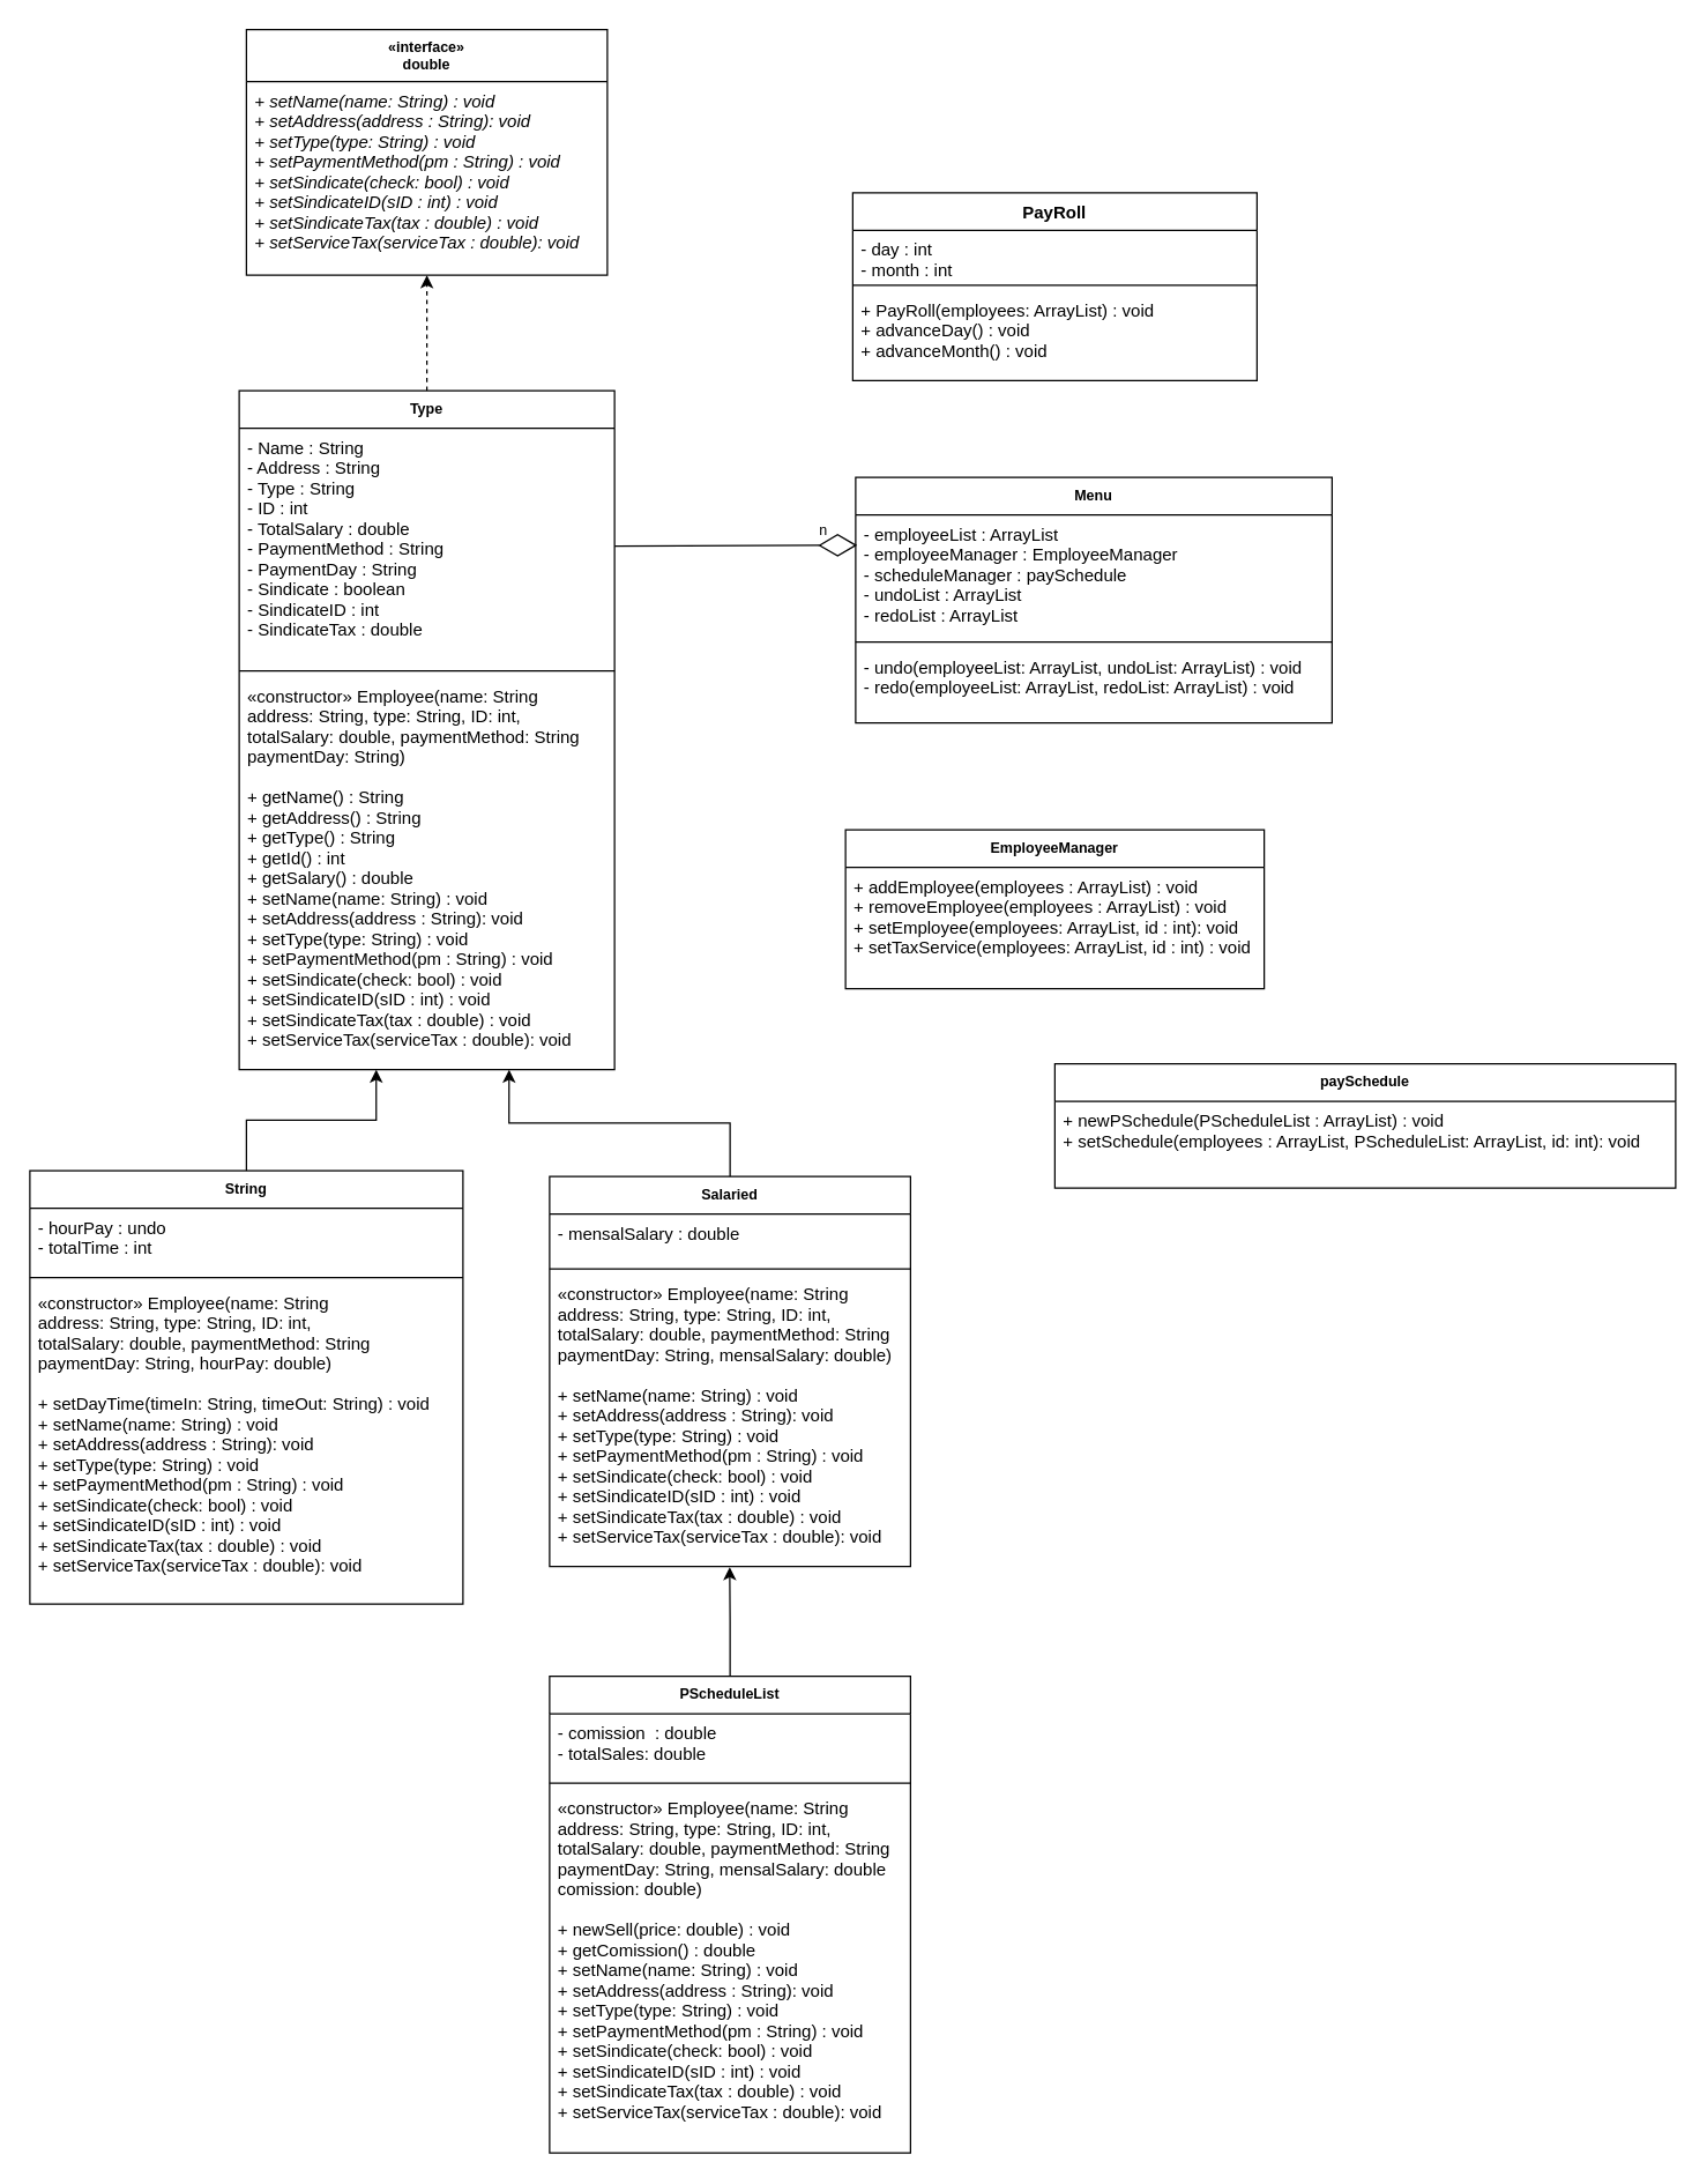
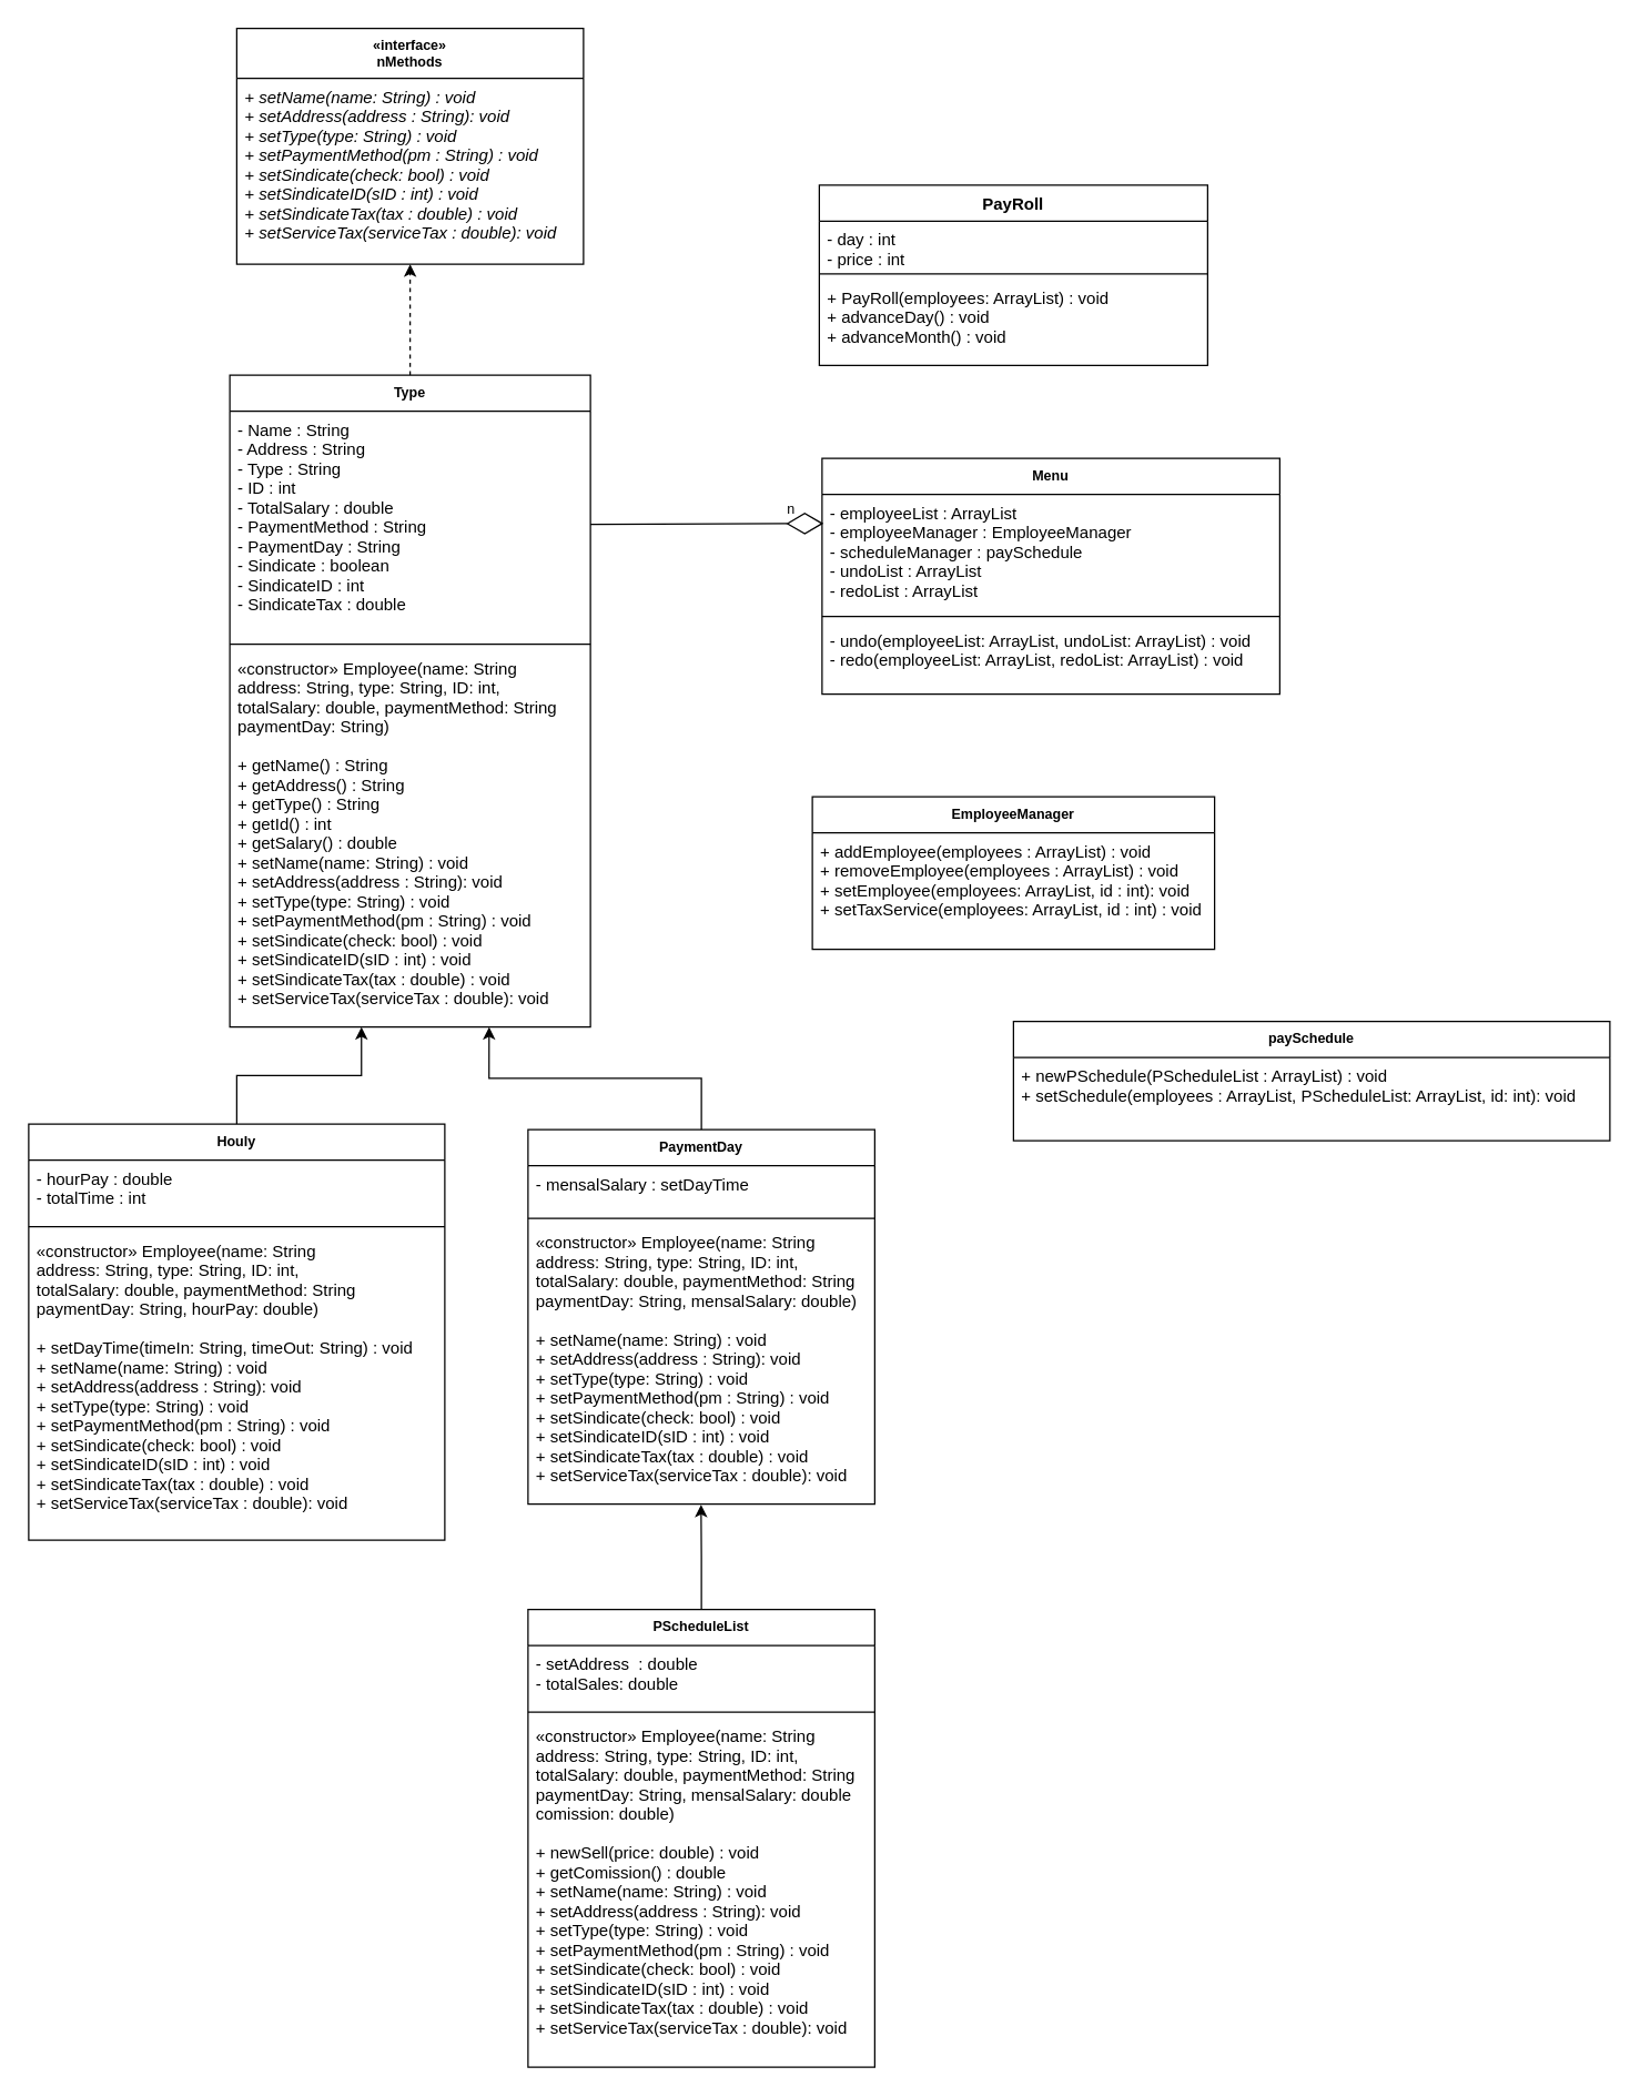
- <mxCell id="2" value="«interface»&#10;double&#10;" style="swimlane;fontStyle=1;align=center;verticalAlign=top;childLayout=stackLayout;horizontal=1;startSize=36;horizontalStack=0;resizeParent=1;resizeParentMax=0;resizeLast=0;collapsible=1;marginBottom=0;fontSize=10;" parent="1" vertex="1"><mxGeometry x="170" y="20" width="250" height="170" as="geometry" /></mxCell>
+ <mxCell id="2" value="«interface»&#10;nMethods&#10;" style="swimlane;fontStyle=1;align=center;verticalAlign=top;childLayout=stackLayout;horizontal=1;startSize=36;horizontalStack=0;resizeParent=1;resizeParentMax=0;resizeLast=0;collapsible=1;marginBottom=0;fontSize=10;" parent="1" vertex="1"><mxGeometry x="170" y="20" width="250" height="170" as="geometry" /></mxCell>
- <mxCell id="35" value="- day : int&#10;- month : int&#10;" style="text;strokeColor=none;fillColor=none;align=left;verticalAlign=top;spacingLeft=4;spacingRight=4;overflow=hidden;rotatable=0;points=[[0,0.5],[1,0.5]];portConstraint=eastwest;" vertex="1" parent="34"><mxGeometry y="26" width="280" height="34" as="geometry" /></mxCell>
+ <mxCell id="35" value="- day : int&#10;- price : int&#10;" style="text;strokeColor=none;fillColor=none;align=left;verticalAlign=top;spacingLeft=4;spacingRight=4;overflow=hidden;rotatable=0;points=[[0,0.5],[1,0.5]];portConstraint=eastwest;" vertex="1" parent="34"><mxGeometry y="26" width="280" height="34" as="geometry" /></mxCell>
- <mxCell id="10" value="String" style="swimlane;fontStyle=1;align=center;verticalAlign=top;childLayout=stackLayout;horizontal=1;startSize=26;horizontalStack=0;resizeParent=1;resizeParentMax=0;resizeLast=0;collapsible=1;marginBottom=0;fontSize=10;" parent="1" vertex="1"><mxGeometry x="20" y="810" width="300" height="300" as="geometry" /></mxCell>
+ <mxCell id="10" value="Houly" style="swimlane;fontStyle=1;align=center;verticalAlign=top;childLayout=stackLayout;horizontal=1;startSize=26;horizontalStack=0;resizeParent=1;resizeParentMax=0;resizeLast=0;collapsible=1;marginBottom=0;fontSize=10;" parent="1" vertex="1"><mxGeometry x="20" y="810" width="300" height="300" as="geometry" /></mxCell>
- <mxCell id="15" value="Salaried" style="swimlane;fontStyle=1;align=center;verticalAlign=top;childLayout=stackLayout;horizontal=1;startSize=26;horizontalStack=0;resizeParent=1;resizeParentMax=0;resizeLast=0;collapsible=1;marginBottom=0;fontSize=10;" parent="1" vertex="1"><mxGeometry x="380" y="814" width="250" height="270" as="geometry" /></mxCell>
+ <mxCell id="15" value="PaymentDay" style="swimlane;fontStyle=1;align=center;verticalAlign=top;childLayout=stackLayout;horizontal=1;startSize=26;horizontalStack=0;resizeParent=1;resizeParentMax=0;resizeLast=0;collapsible=1;marginBottom=0;fontSize=10;" parent="1" vertex="1"><mxGeometry x="380" y="814" width="250" height="270" as="geometry" /></mxCell>
- <mxCell id="11" value="- hourPay : undo&#10;- totalTime : int&#10;" style="text;strokeColor=none;fillColor=none;align=left;verticalAlign=top;spacingLeft=4;spacingRight=4;overflow=hidden;rotatable=0;points=[[0,0.5],[1,0.5]];portConstraint=eastwest;" parent="10" vertex="1"><mxGeometry y="26" width="300" height="44" as="geometry" /></mxCell>
+ <mxCell id="11" value="- hourPay : double&#10;- totalTime : int&#10;" style="text;strokeColor=none;fillColor=none;align=left;verticalAlign=top;spacingLeft=4;spacingRight=4;overflow=hidden;rotatable=0;points=[[0,0.5],[1,0.5]];portConstraint=eastwest;" parent="10" vertex="1"><mxGeometry y="26" width="300" height="44" as="geometry" /></mxCell>
- <mxCell id="16" value="- mensalSalary : double" style="text;strokeColor=none;fillColor=none;align=left;verticalAlign=top;spacingLeft=4;spacingRight=4;overflow=hidden;rotatable=0;points=[[0,0.5],[1,0.5]];portConstraint=eastwest;" parent="15" vertex="1"><mxGeometry y="26" width="250" height="34" as="geometry" /></mxCell>
+ <mxCell id="16" value="- mensalSalary : setDayTime" style="text;strokeColor=none;fillColor=none;align=left;verticalAlign=top;spacingLeft=4;spacingRight=4;overflow=hidden;rotatable=0;points=[[0,0.5],[1,0.5]];portConstraint=eastwest;" parent="15" vertex="1"><mxGeometry y="26" width="250" height="34" as="geometry" /></mxCell>
- <mxCell id="21" value="- comission  : double&#10;- totalSales: double&#10;" style="text;strokeColor=none;fillColor=none;align=left;verticalAlign=top;spacingLeft=4;spacingRight=4;overflow=hidden;rotatable=0;points=[[0,0.5],[1,0.5]];portConstraint=eastwest;" parent="20" vertex="1"><mxGeometry y="26" width="250" height="44" as="geometry" /></mxCell>
+ <mxCell id="21" value="- setAddress  : double&#10;- totalSales: double&#10;" style="text;strokeColor=none;fillColor=none;align=left;verticalAlign=top;spacingLeft=4;spacingRight=4;overflow=hidden;rotatable=0;points=[[0,0.5],[1,0.5]];portConstraint=eastwest;" parent="20" vertex="1"><mxGeometry y="26" width="250" height="44" as="geometry" /></mxCell>
